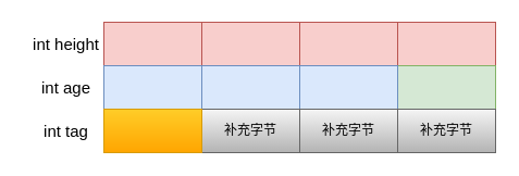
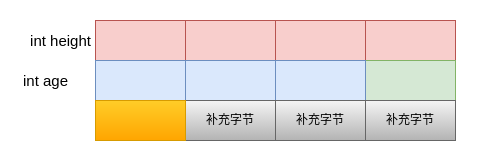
- <mxCell id="15" value="int age" style="text;html=1;align=center;verticalAlign=middle;resizable=0;points=[];autosize=1;strokeColor=none;fillColor=none;fontSize=15;" vertex="1" parent="1"><mxGeometry x="25" y="65" width="70" height="30" as="geometry" /></mxCell>
+ <mxCell id="15" value="int age" style="text;html=1;align=center;verticalAlign=middle;resizable=0;points=[];autosize=1;strokeColor=none;fillColor=none;fontSize=15;" vertex="1" parent="1"><mxGeometry x="10" y="65" width="70" height="30" as="geometry" /></mxCell>
- <mxCell id="16" value="int tag" style="text;html=1;align=center;verticalAlign=middle;resizable=0;points=[];autosize=1;strokeColor=none;fillColor=none;fontSize=15;" vertex="1" parent="1"><mxGeometry x="30" y="105" width="60" height="30" as="geometry" /></mxCell>
